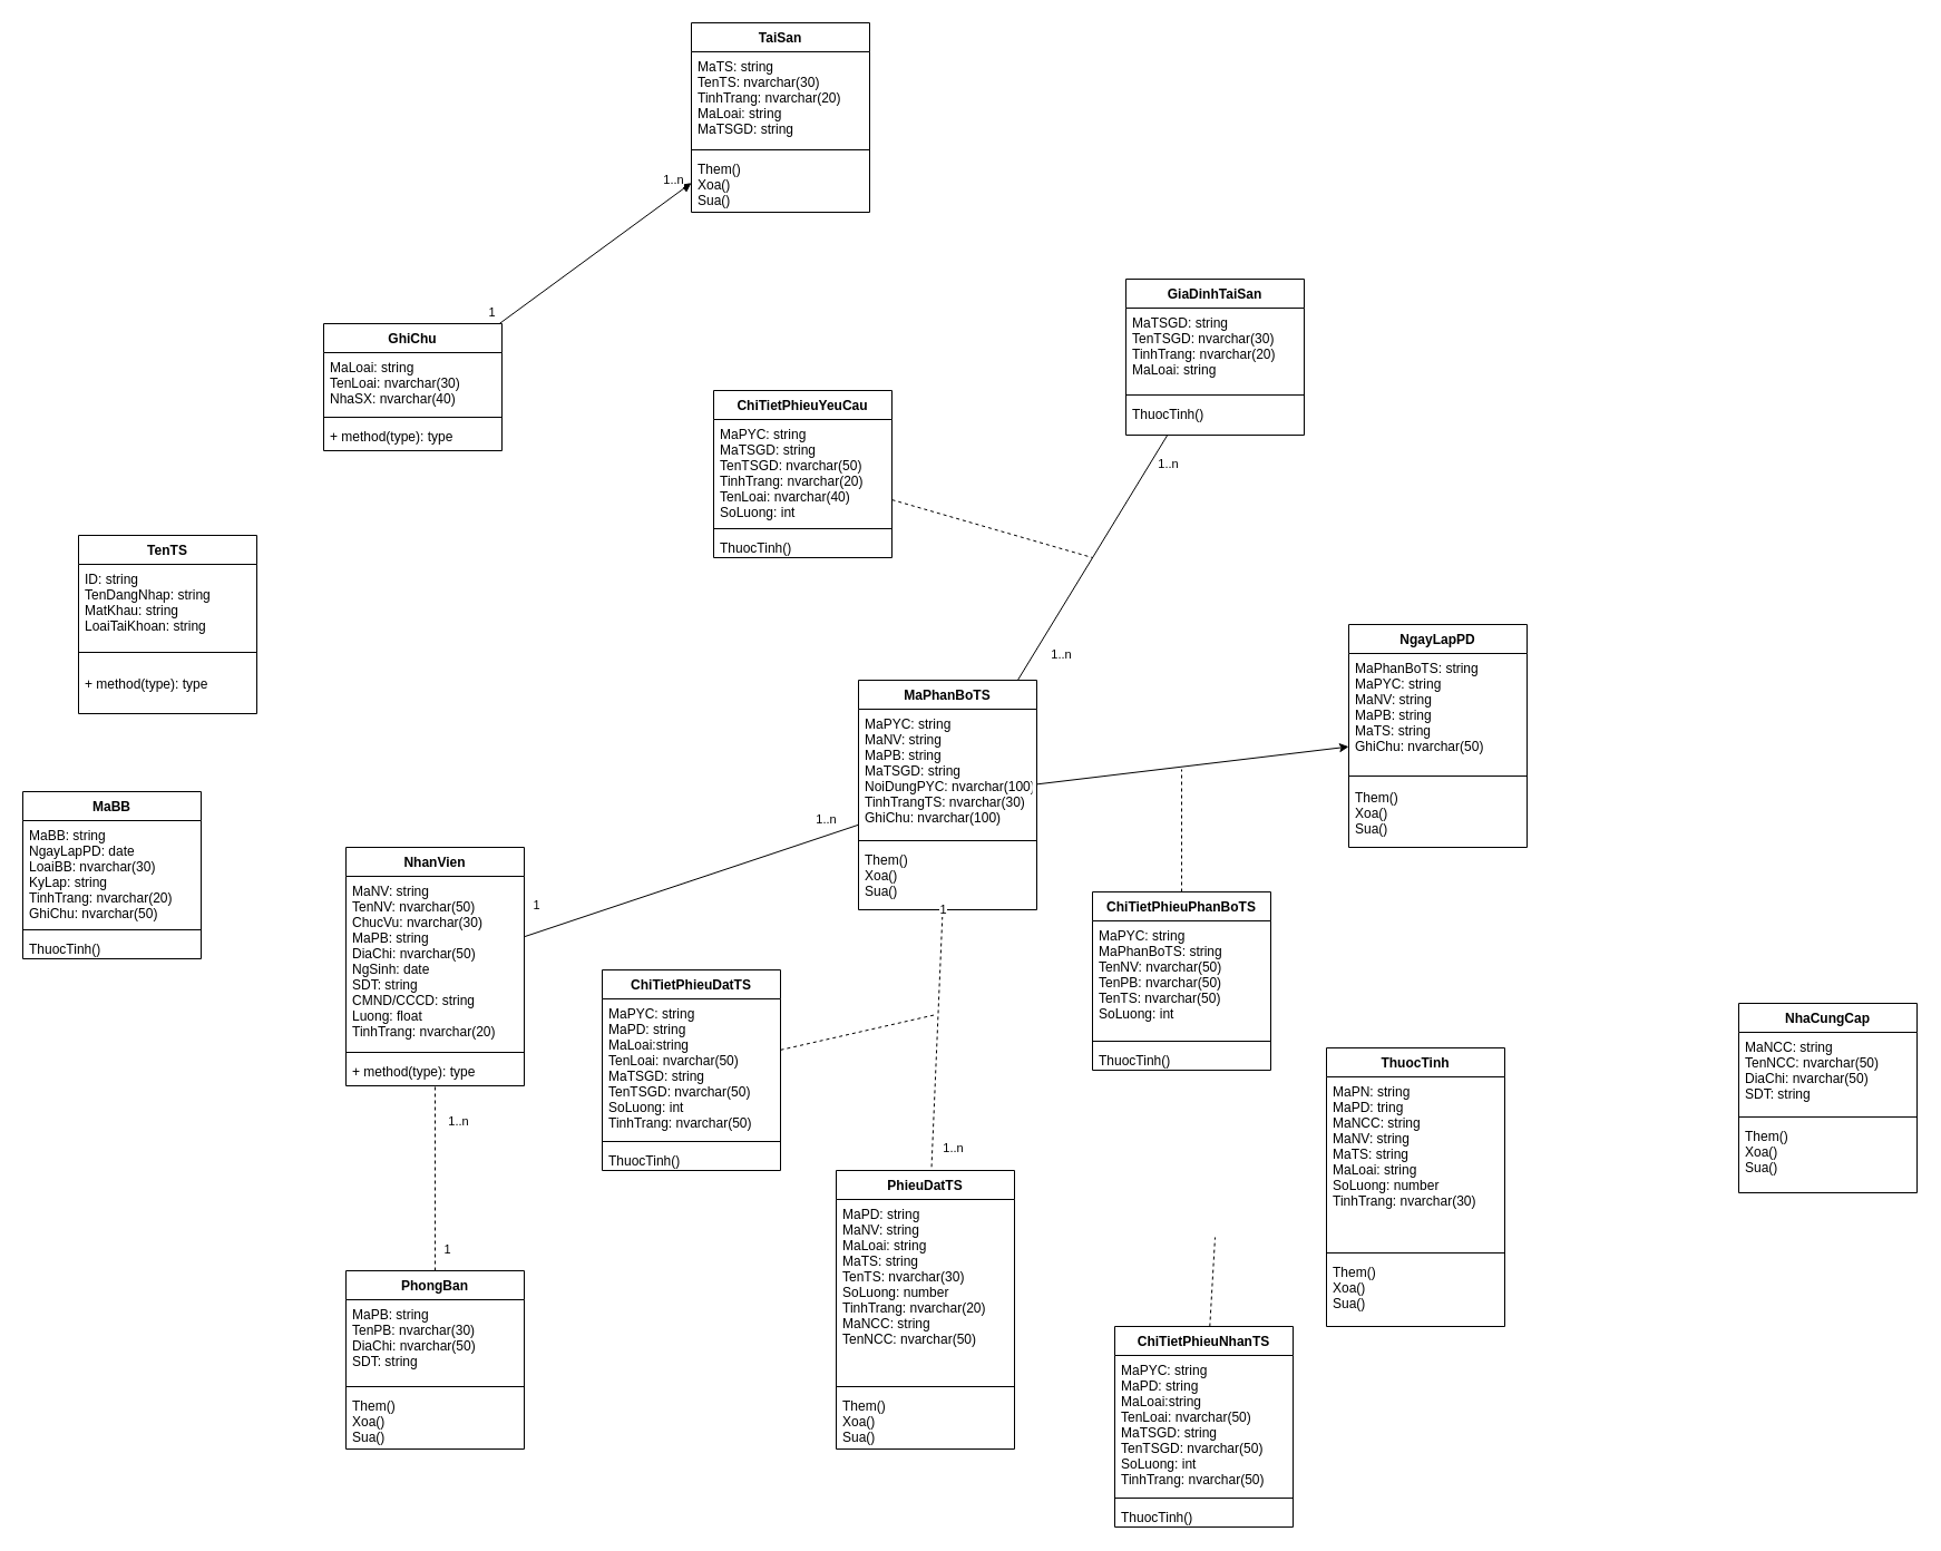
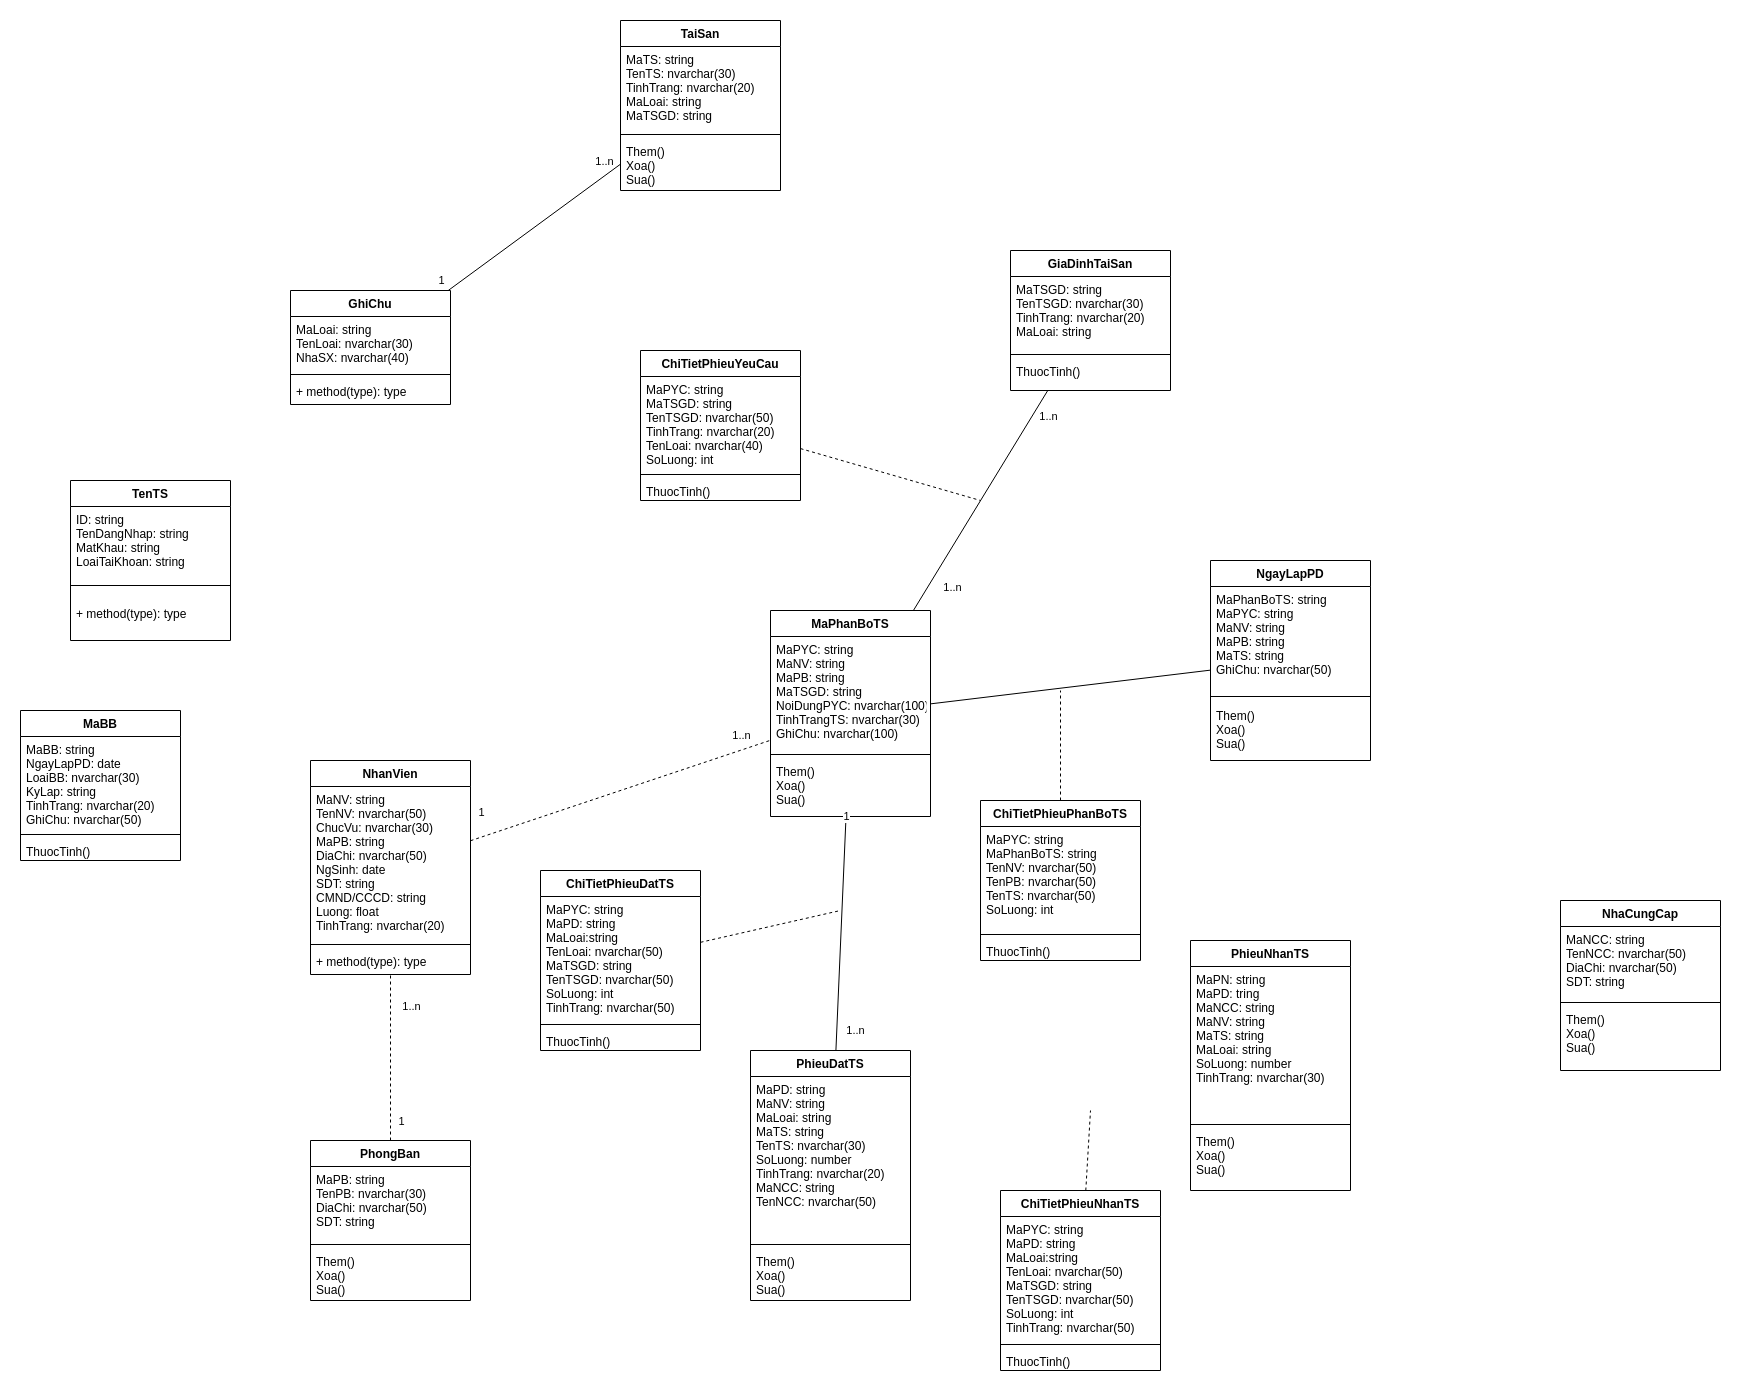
- <mxCell id="46" value="" style="endArrow=block;html=1;" parent="1" source="34" target="10" edge="1"><mxGeometry width="50" height="50" relative="1" as="geometry"><mxPoint x="710" y="760" as="sourcePoint" /><mxPoint x="760" y="710" as="targetPoint" /></mxGeometry></mxCell>
+ <mxCell id="46" value="" style="endArrow=none;html=1;" parent="1" source="34" target="10" edge="1"><mxGeometry width="50" height="50" relative="1" as="geometry"><mxPoint x="710" y="760" as="sourcePoint" /><mxPoint x="760" y="710" as="targetPoint" /></mxGeometry></mxCell>
- <mxCell id="42" value="" style="endArrow=classic;html=1;" parent="1" source="14" target="26" edge="1"><mxGeometry width="50" height="50" relative="1" as="geometry"><mxPoint x="710" y="940" as="sourcePoint" /><mxPoint x="760" y="890" as="targetPoint" /></mxGeometry></mxCell>
+ <mxCell id="42" value="" style="endArrow=none;html=1;" parent="1" source="14" target="26" edge="1"><mxGeometry width="50" height="50" relative="1" as="geometry"><mxPoint x="710" y="940" as="sourcePoint" /><mxPoint x="760" y="890" as="targetPoint" /></mxGeometry></mxCell>
- <mxCell id="43" value="" style="endArrow=none;html=1;" parent="1" source="2" target="14" edge="1"><mxGeometry width="50" height="50" relative="1" as="geometry"><mxPoint x="710" y="940" as="sourcePoint" /><mxPoint x="760" y="890" as="targetPoint" /></mxGeometry></mxCell>
+ <mxCell id="43" value="" style="endArrow=none;html=1;dashed=1;" parent="1" source="2" target="14" edge="1"><mxGeometry width="50" height="50" relative="1" as="geometry"><mxPoint x="710" y="940" as="sourcePoint" /><mxPoint x="760" y="890" as="targetPoint" /></mxGeometry></mxCell>
- <mxCell id="49" value="" style="endArrow=none;html=1;dashed=1;" parent="1" source="14" target="18" edge="1"><mxGeometry width="50" height="50" relative="1" as="geometry"><mxPoint x="700" y="900" as="sourcePoint" /><mxPoint x="750" y="850" as="targetPoint" /></mxGeometry></mxCell>
+ <mxCell id="49" value="" style="endArrow=none;html=1;" parent="1" source="14" target="18" edge="1"><mxGeometry width="50" height="50" relative="1" as="geometry"><mxPoint x="700" y="900" as="sourcePoint" /><mxPoint x="750" y="850" as="targetPoint" /></mxGeometry></mxCell>
- <mxCell id="22" value="ThuocTinh" style="swimlane;fontStyle=1;align=center;verticalAlign=top;childLayout=stackLayout;horizontal=1;startSize=26;horizontalStack=0;resizeParent=1;resizeParentMax=0;resizeLast=0;collapsible=1;marginBottom=0;" parent="1" vertex="1"><mxGeometry x="1190" y="940" width="160" height="250" as="geometry" /></mxCell>
+ <mxCell id="22" value="PhieuNhanTS" style="swimlane;fontStyle=1;align=center;verticalAlign=top;childLayout=stackLayout;horizontal=1;startSize=26;horizontalStack=0;resizeParent=1;resizeParentMax=0;resizeLast=0;collapsible=1;marginBottom=0;" parent="1" vertex="1"><mxGeometry x="1190" y="940" width="160" height="250" as="geometry" /></mxCell>
